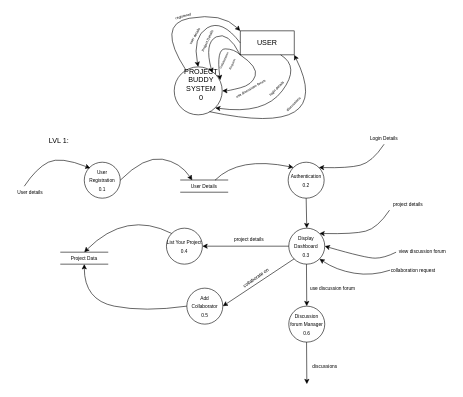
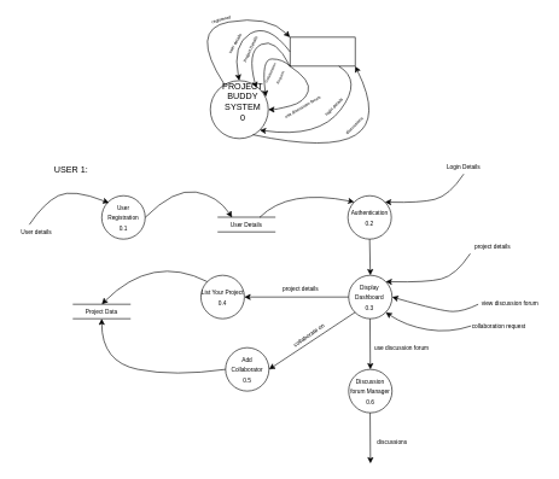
- <mxCell id="11" value="USER" style="text;html=1;strokeColor=none;fillColor=none;align=center;verticalAlign=middle;whiteSpace=wrap;rounded=0;" vertex="1" parent="1"><mxGeometry x="415" y="56" width="60" height="30" as="geometry" /></mxCell>
- <mxCell id="20" value="LVL 1:" style="text;html=1;strokeColor=none;fillColor=none;align=center;verticalAlign=middle;whiteSpace=wrap;rounded=0;" vertex="1" parent="1"><mxGeometry x="68" y="220" width="60" height="30" as="geometry" /></mxCell>
+ <mxCell id="20" value="USER 1:" style="text;html=1;strokeColor=none;fillColor=none;align=center;verticalAlign=middle;whiteSpace=wrap;rounded=0;" vertex="1" parent="1"><mxGeometry x="68" y="220" width="60" height="30" as="geometry" /></mxCell>
